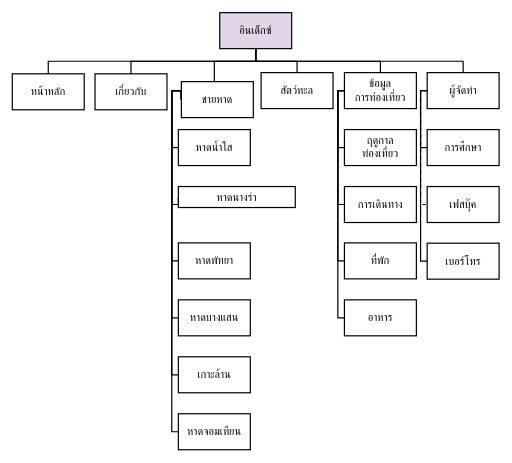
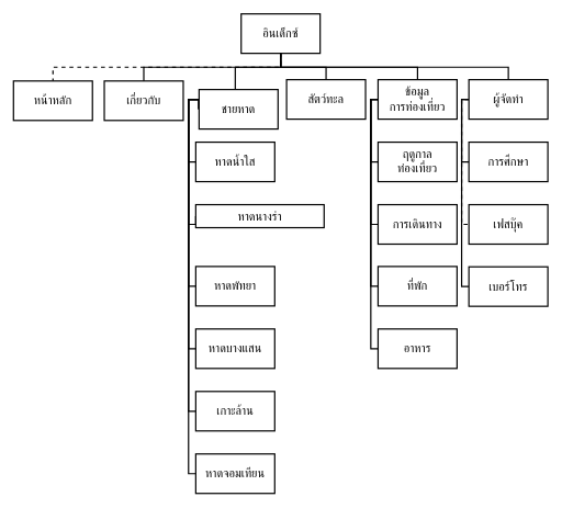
- <mxCell id="6" value="อินเด็กซ์" style="rounded=0;whiteSpace=wrap;html=1;strokeWidth=2;fontFamily=Itim;fontSize=18;fillColor=#e1d5e7;" vertex="1" parent="1"><mxGeometry x="366" y="20" width="120" height="60" as="geometry" /></mxCell>
+ <mxCell id="6" value="อินเด็กซ์" style="rounded=0;whiteSpace=wrap;html=1;strokeWidth=2;fontFamily=Itim;fontSize=18;" vertex="1" parent="1"><mxGeometry x="366" y="20" width="120" height="60" as="geometry" /></mxCell>
- <mxCell id="2" style="edgeStyle=orthogonalEdgeStyle;rounded=0;orthogonalLoop=1;jettySize=auto;html=1;exitX=0.5;exitY=1;exitDx=0;exitDy=0;entryX=0.5;entryY=0;entryDx=0;entryDy=0;fontSize=12;startSize=8;endSize=8;strokeWidth=2;endArrow=none;endFill=0;" edge="1" parent="1" source="6" target="7"><mxGeometry relative="1" as="geometry" /></mxCell>
+ <mxCell id="2" style="edgeStyle=orthogonalEdgeStyle;rounded=0;orthogonalLoop=1;jettySize=auto;html=1;exitX=0.5;exitY=1;exitDx=0;exitDy=0;entryX=0.5;entryY=0;entryDx=0;entryDy=0;fontSize=12;startSize=8;endSize=8;strokeWidth=2;endArrow=none;endFill=0;dashed=1;" edge="1" parent="1" source="6" target="7"><mxGeometry relative="1" as="geometry" /></mxCell>
